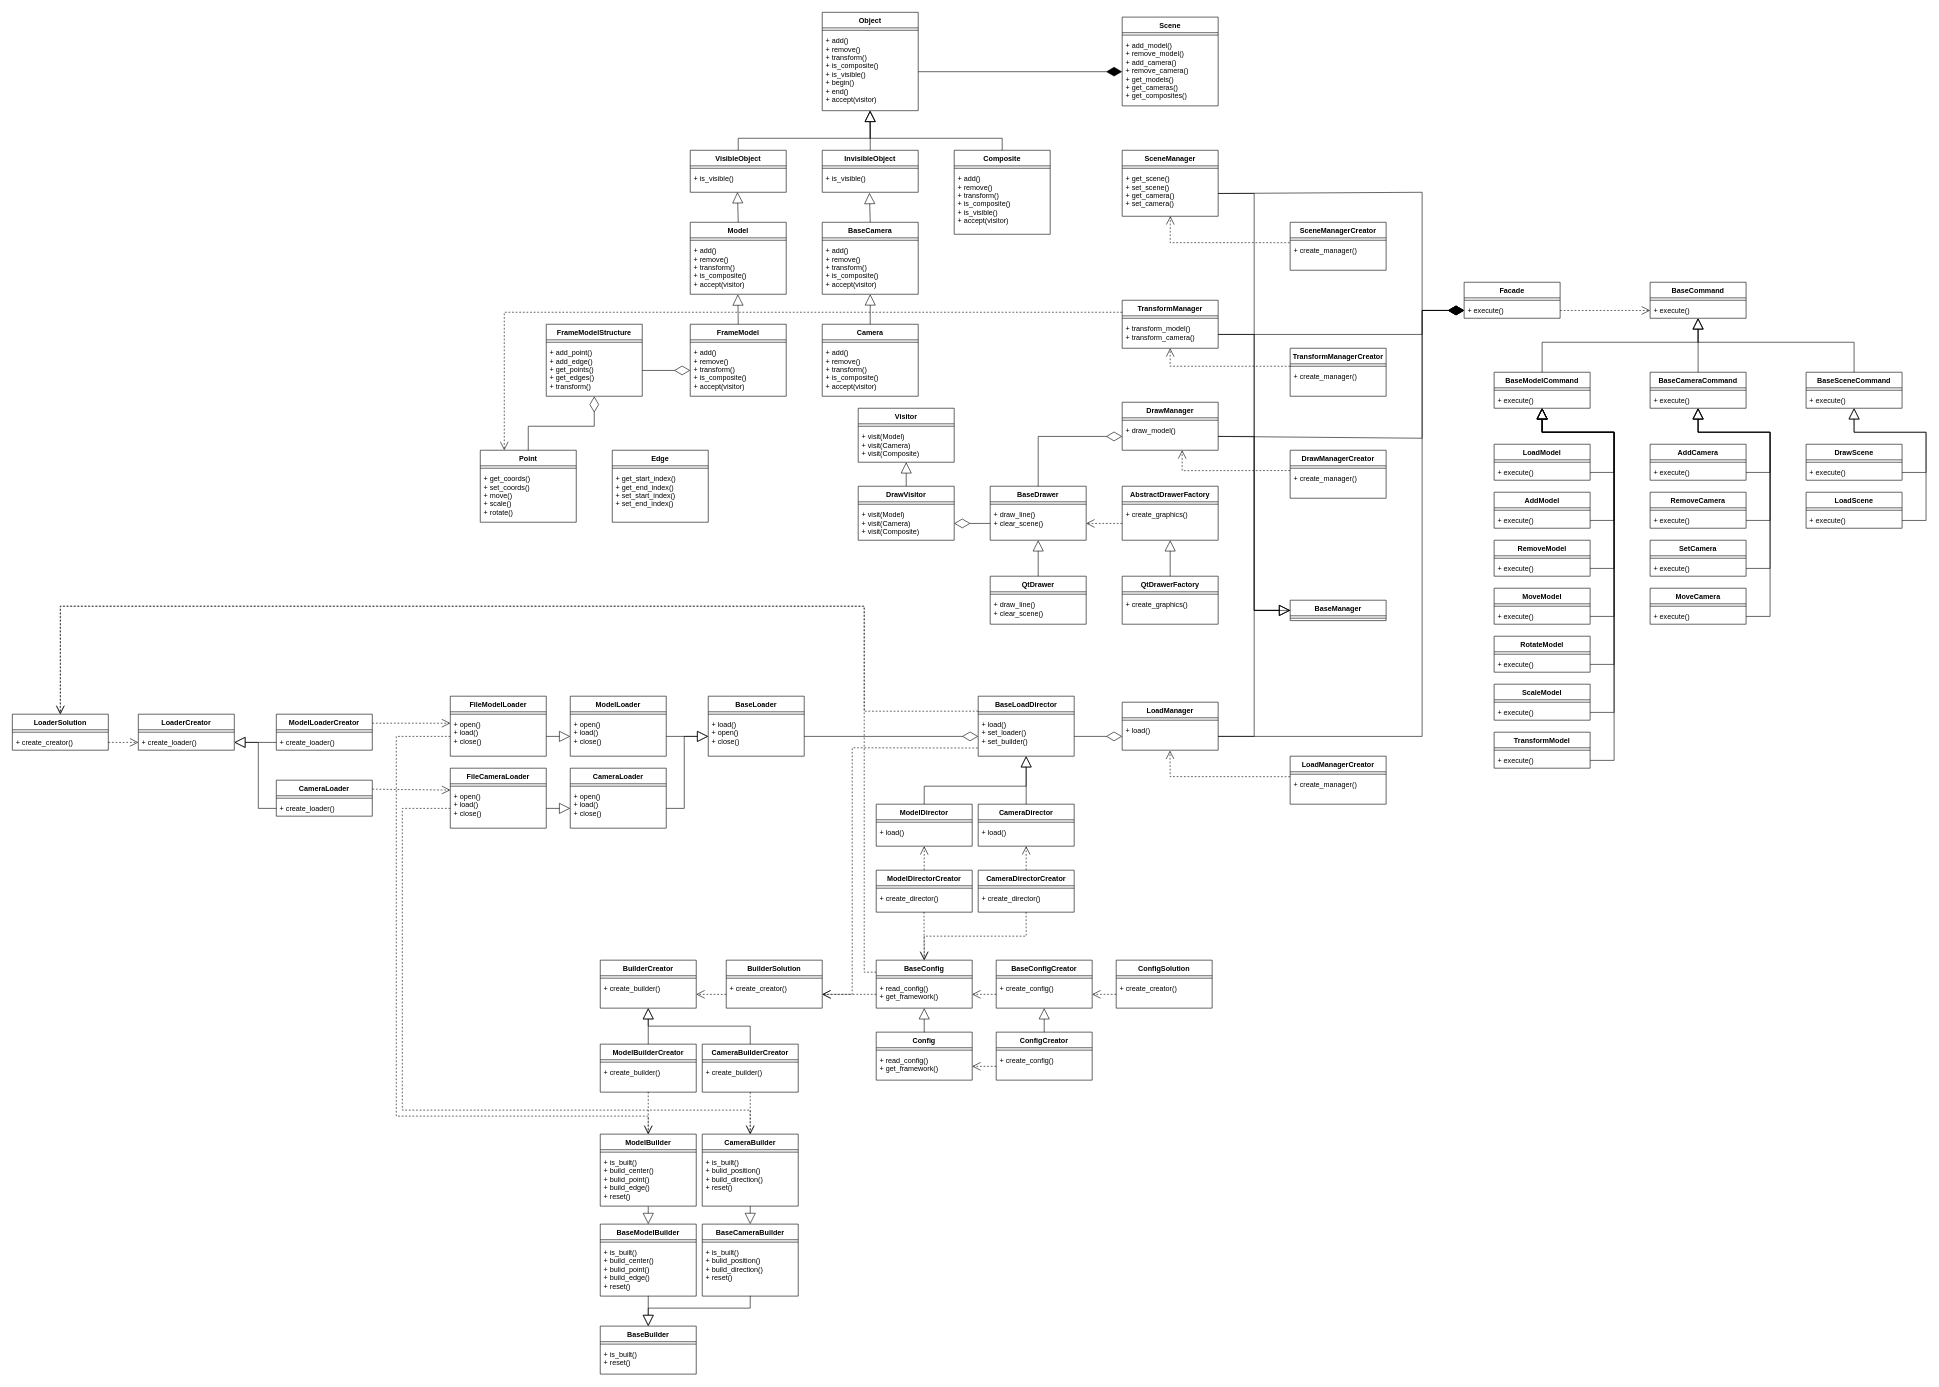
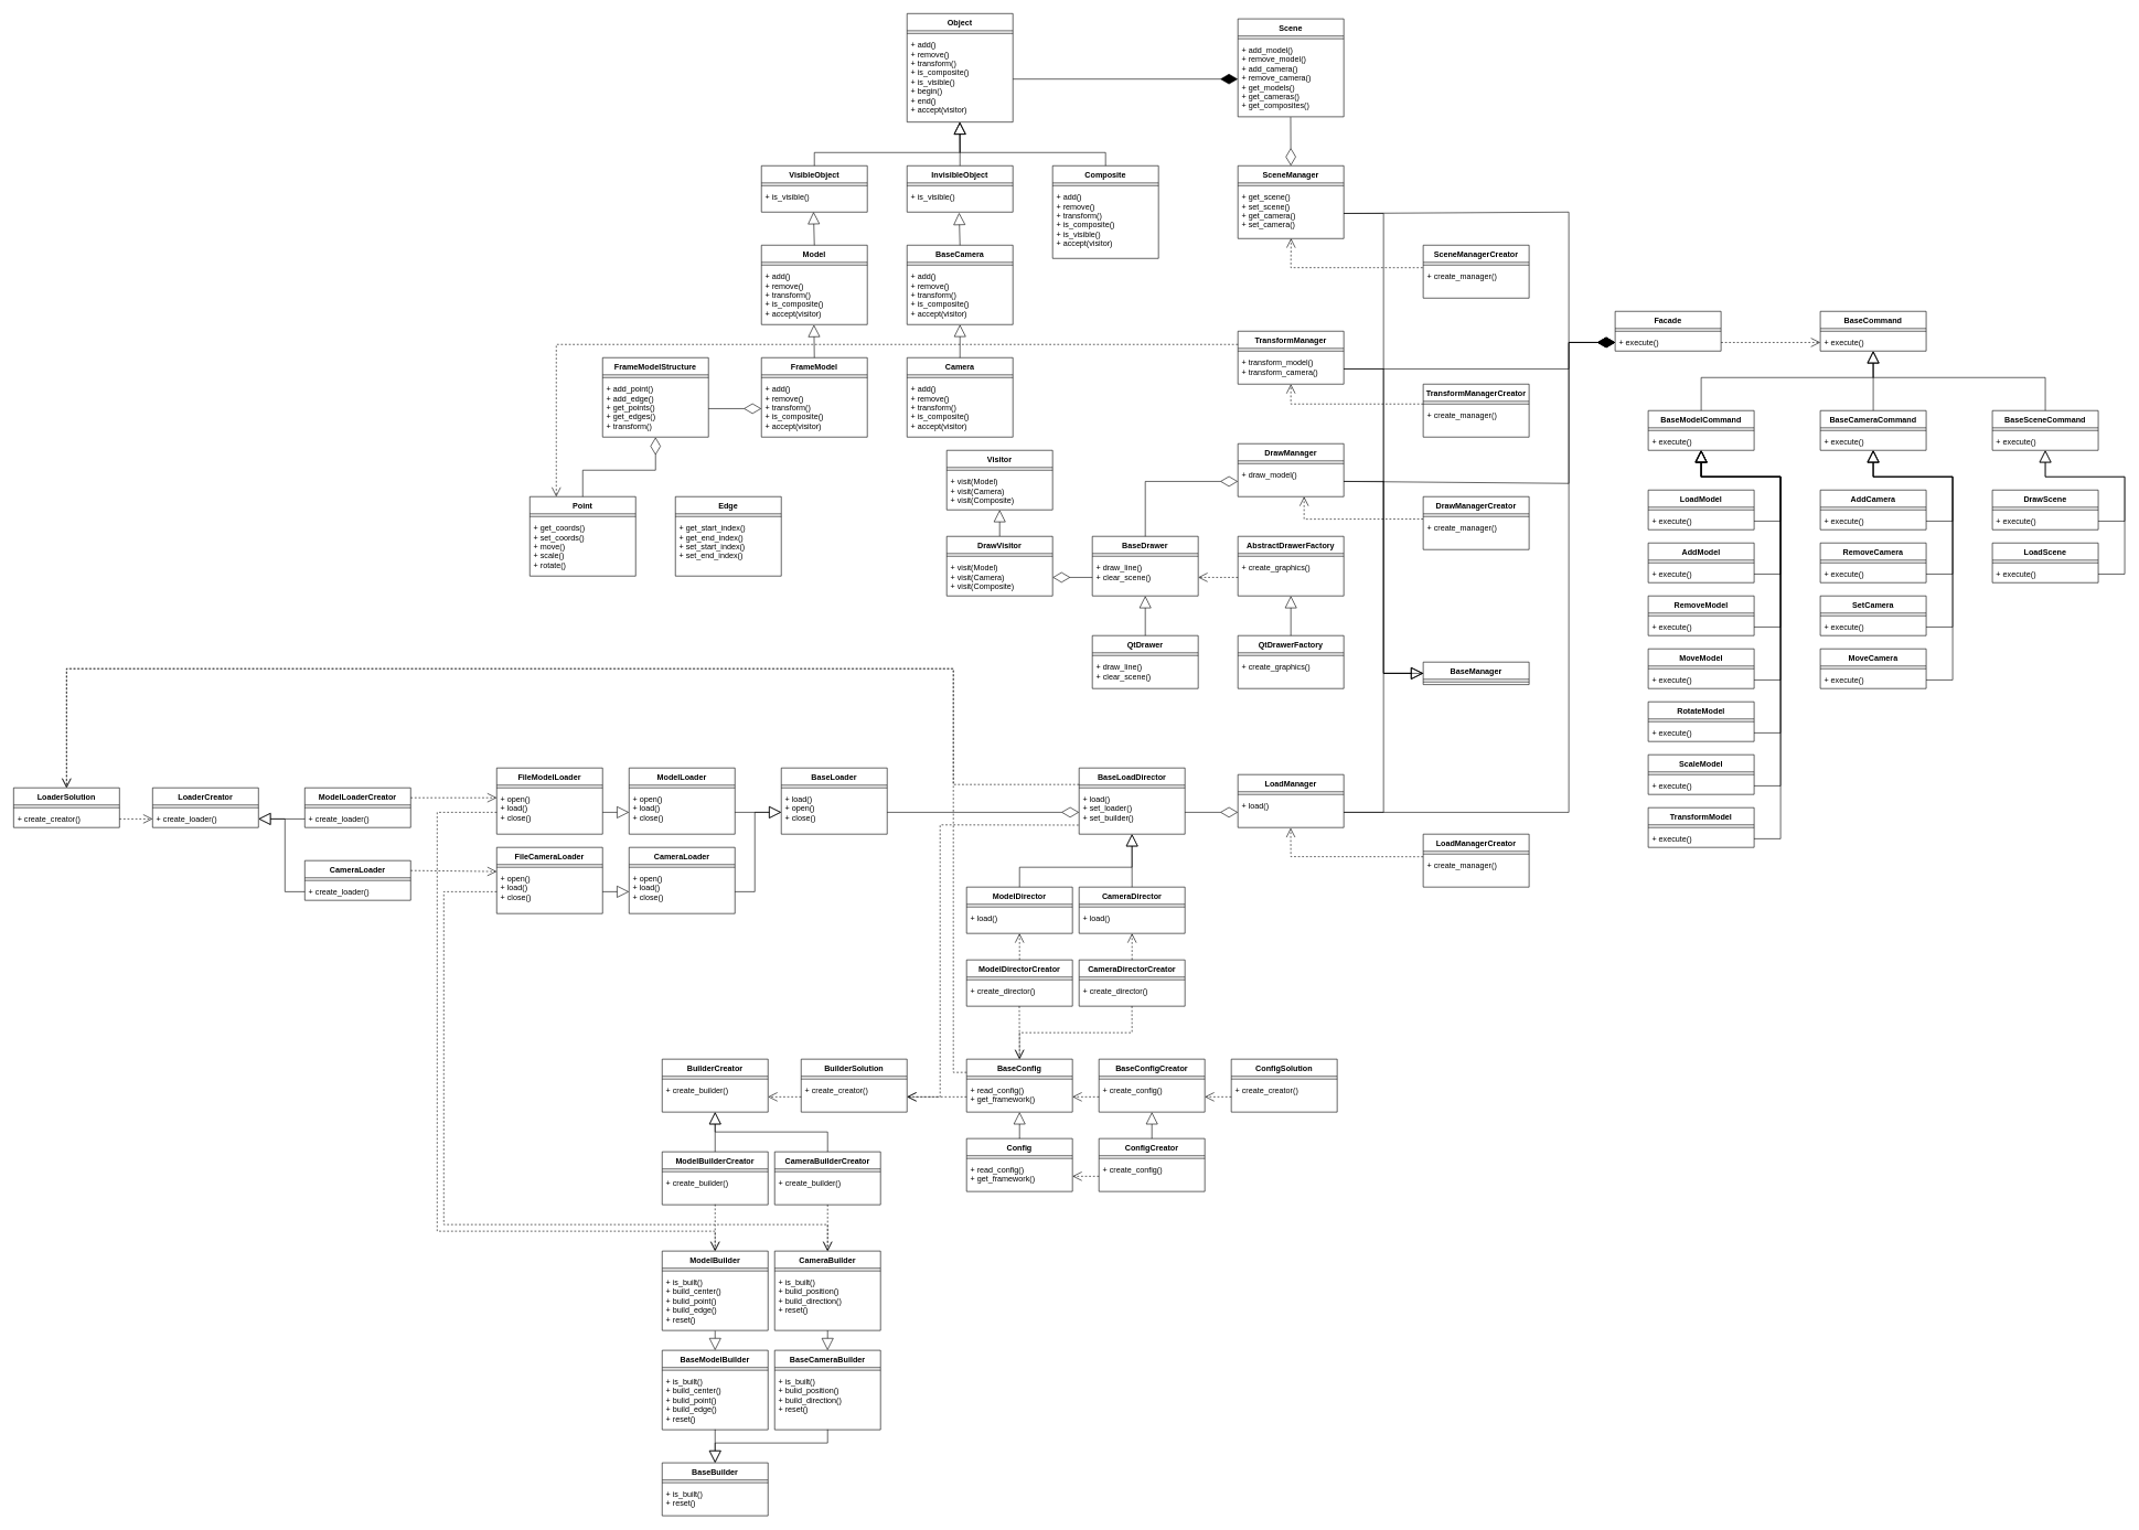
+ <mxCell id="111" value="" style="endArrow=diamondThin;endFill=0;endSize=24;html=1;rounded=0;entryX=0.5;entryY=0;entryDx=0;entryDy=0;exitX=0.498;exitY=1.004;exitDx=0;exitDy=0;exitPerimeter=0;" parent="1" source="110" target="105" edge="1"><mxGeometry width="160" relative="1" as="geometry"><mxPoint x="2000" y="210" as="sourcePoint" /><mxPoint x="2110" y="380" as="targetPoint" /></mxGeometry></mxCell>
